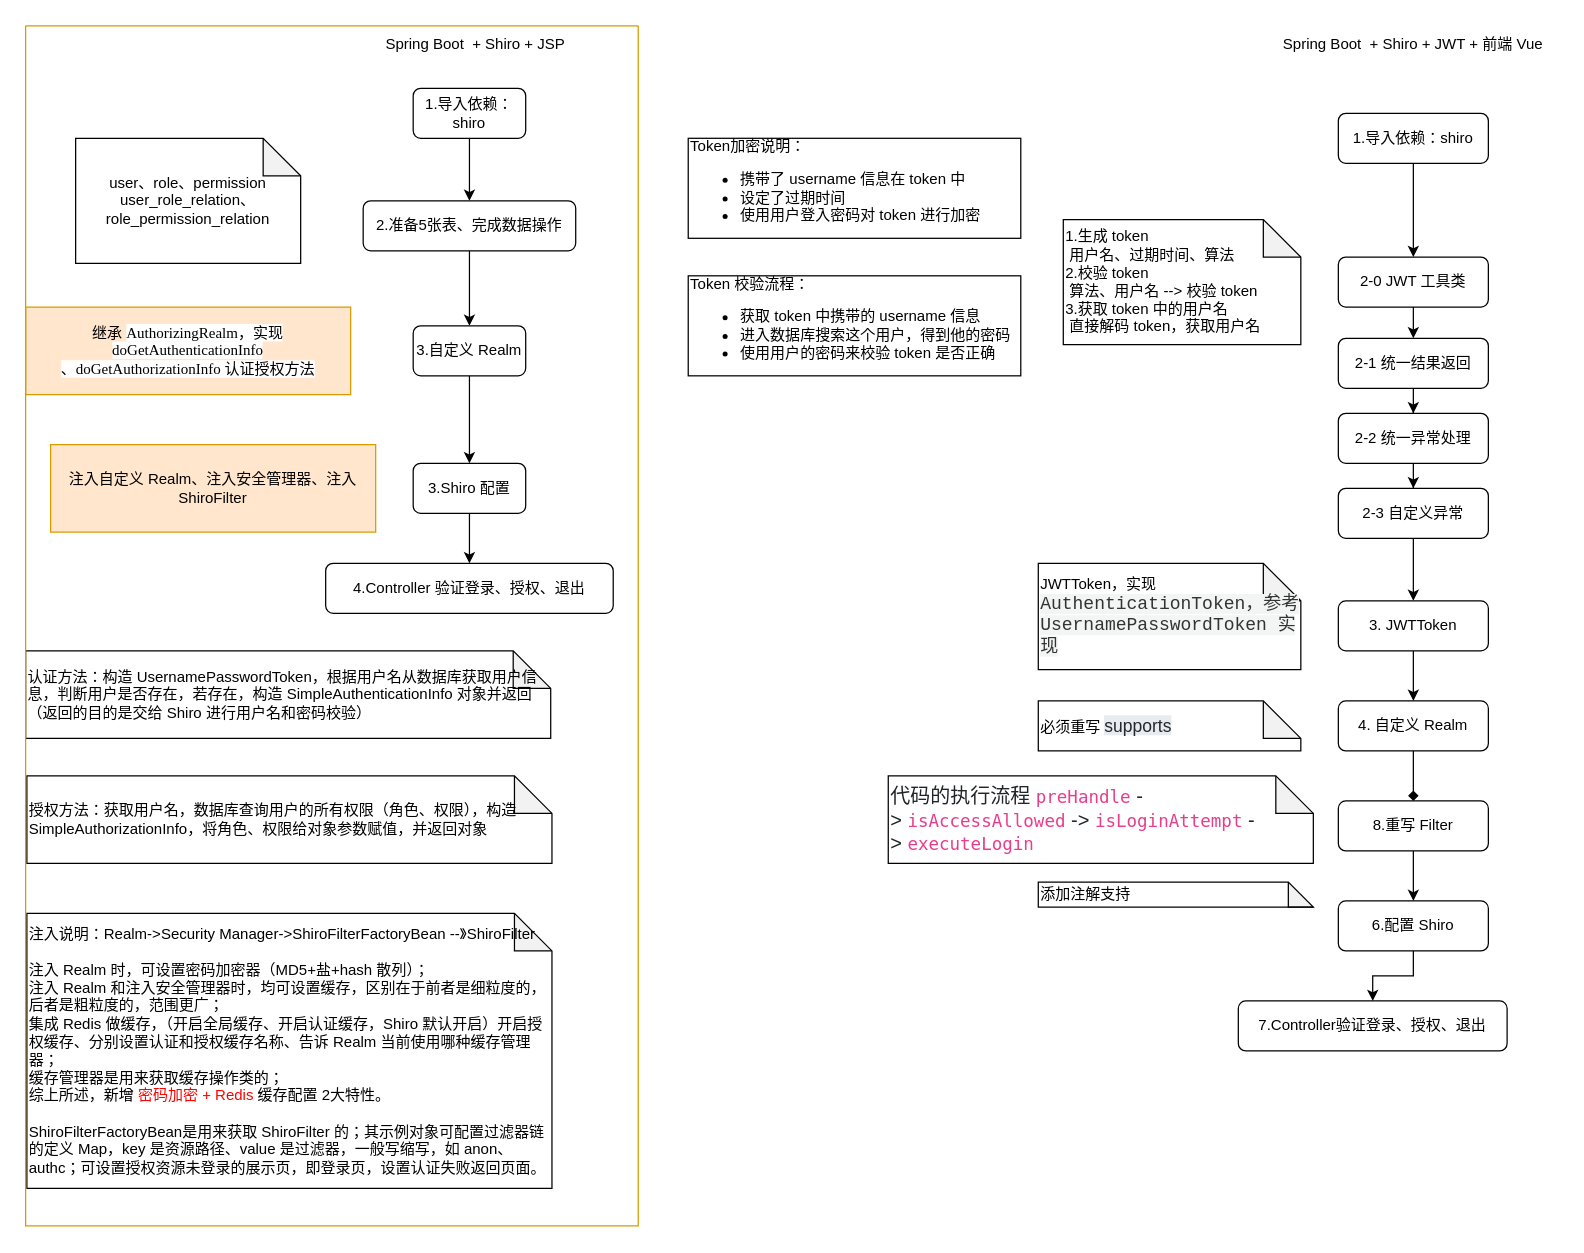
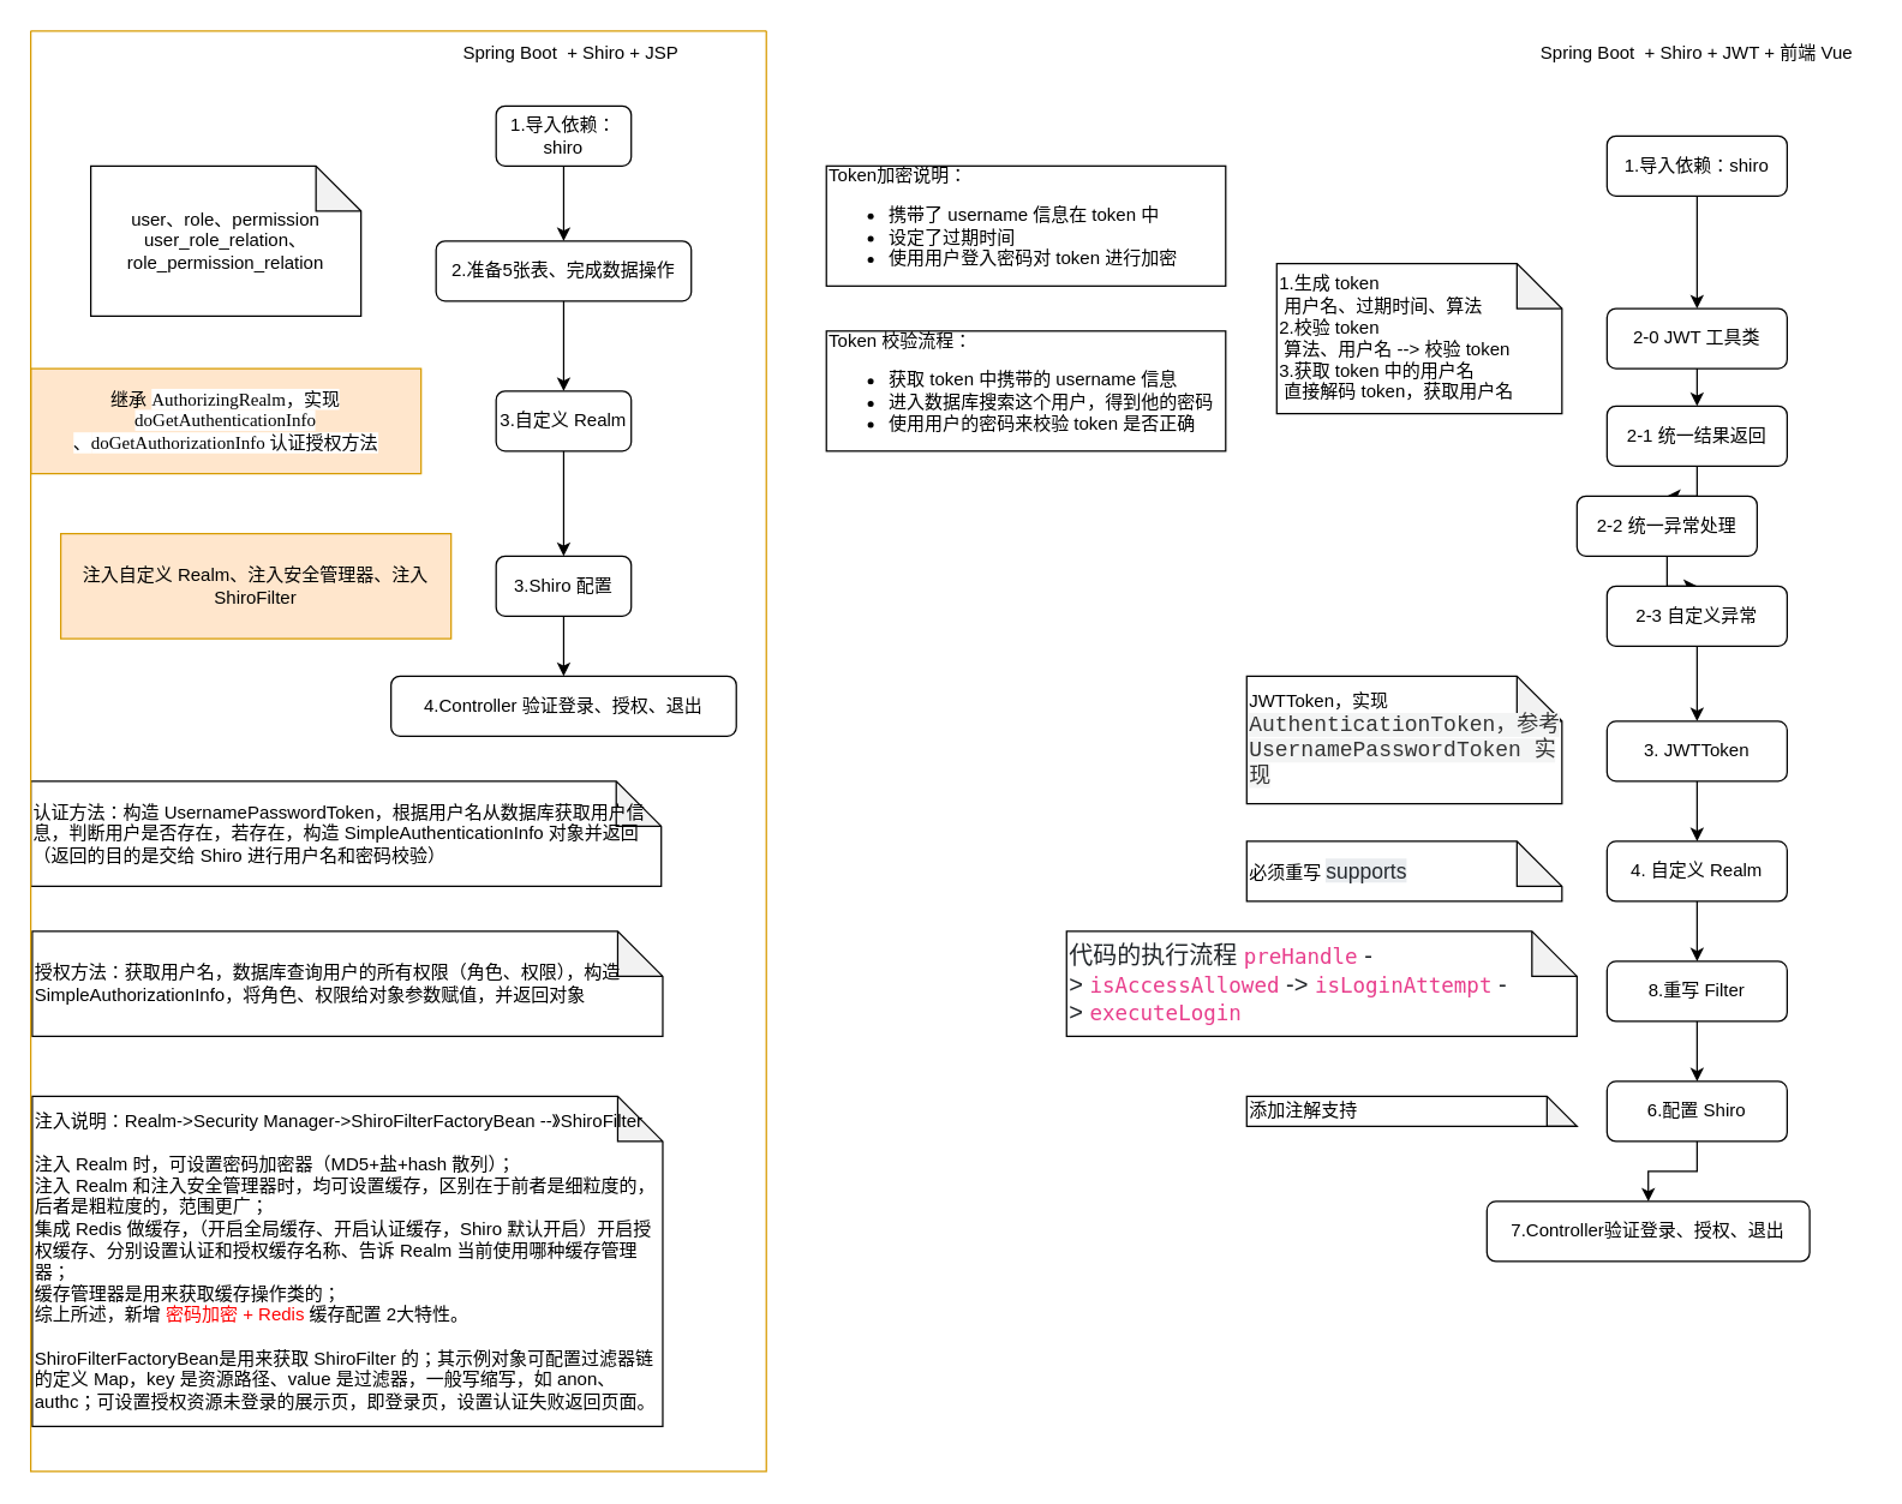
- <mxCell id="30" value="2-2 统一异常处理" style="rounded=1;whiteSpace=wrap;html=1;" vertex="1" parent="1"><mxGeometry x="1070" y="330" width="120" height="40" as="geometry" /></mxCell>
+ <mxCell id="30" value="2-2 统一异常处理" style="rounded=1;whiteSpace=wrap;html=1;" vertex="1" parent="1"><mxGeometry x="1050" y="330" width="120" height="40" as="geometry" /></mxCell>
- <mxCell id="35" style="edgeStyle=orthogonalEdgeStyle;rounded=0;orthogonalLoop=1;jettySize=auto;html=1;endArrow=diamond;" edge="1" parent="1" source="36" target="38"><mxGeometry relative="1" as="geometry" /></mxCell>
+ <mxCell id="35" style="edgeStyle=orthogonalEdgeStyle;rounded=0;orthogonalLoop=1;jettySize=auto;html=1;" edge="1" parent="1" source="36" target="38"><mxGeometry relative="1" as="geometry" /></mxCell>
- <mxCell id="45" value="添加注解支持" style="shape=note;whiteSpace=wrap;html=1;backgroundOutline=1;darkOpacity=0.05;align=left;" vertex="1" parent="1"><mxGeometry x="830" y="705" width="220" height="20" as="geometry" /></mxCell>
+ <mxCell id="45" value="添加注解支持" style="shape=note;whiteSpace=wrap;html=1;backgroundOutline=1;darkOpacity=0.05;align=left;" vertex="1" parent="1"><mxGeometry x="830" y="730" width="220" height="20" as="geometry" /></mxCell>
